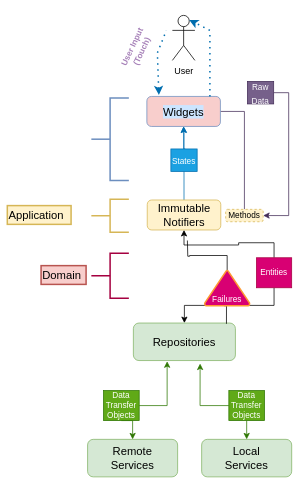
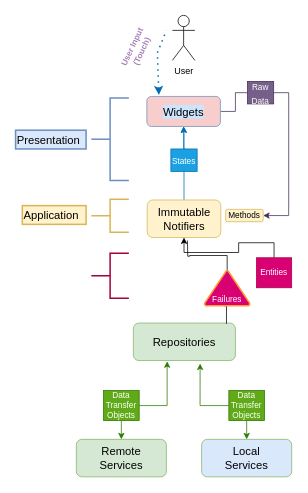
- <mxCell id="19" value="" style="endArrow=classic;dashed=1;html=1;dashPattern=1 3;strokeWidth=2;rounded=0;fontSize=11;fontColor=#A680B8;entryX=0.75;entryY=0.1;entryDx=0;entryDy=0;entryPerimeter=0;endFill=1;fillColor=#1ba1e2;strokeColor=#006EAF;exitX=0.857;exitY=0;exitDx=0;exitDy=0;exitPerimeter=0;" edge="1" parent="1" source="9" target="2"><mxGeometry width="50" height="50" relative="1" as="geometry"><mxPoint x="269" y="128" as="sourcePoint" /><mxPoint x="319" y="78" as="targetPoint" /><Array as="points"><mxPoint x="279" y="40" /></Array></mxGeometry></mxCell>
+ <mxCell id="4" value="&lt;font color=&quot;#000000&quot; style=&quot;font-size: 15px;&quot;&gt;Presentation&lt;/font&gt;" style="whiteSpace=wrap;html=1;align=left;fillColor=#dae8fc;strokeColor=#6c8ebf;strokeWidth=2;" vertex="1" parent="1"><mxGeometry x="20" y="173" width="94" height="25" as="geometry" /></mxCell>
- <mxCell id="8" style="edgeStyle=orthogonalEdgeStyle;rounded=0;orthogonalLoop=1;jettySize=auto;html=1;exitX=1;exitY=0.5;exitDx=0;exitDy=0;fontSize=15;fontColor=#000000;endArrow=none;endFill=0;fillColor=#76608a;strokeColor=#432D57;" edge="1" parent="1" source="9" target="16"><mxGeometry relative="1" as="geometry" /></mxCell>
+ <mxCell id="8" style="edgeStyle=orthogonalEdgeStyle;rounded=0;orthogonalLoop=1;jettySize=auto;html=1;exitX=1;exitY=0.5;exitDx=0;exitDy=0;entryX=0;entryY=0.5;entryDx=0;entryDy=0;fontSize=15;fontColor=#000000;endArrow=none;endFill=0;fillColor=#76608a;strokeColor=#432D57;" edge="1" parent="1" source="9" target="15"><mxGeometry relative="1" as="geometry" /></mxCell>
- <mxCell id="13" value="&lt;font color=&quot;#000000&quot; style=&quot;font-size: 15px;&quot;&gt;Application&lt;/font&gt;" style="whiteSpace=wrap;html=1;align=left;fillColor=#fff2cc;strokeColor=#d6b656;strokeWidth=2;" vertex="1" parent="1"><mxGeometry x="9" y="273.5" width="85" height="25" as="geometry" /></mxCell>
+ <mxCell id="13" value="&lt;font color=&quot;#000000&quot; style=&quot;font-size: 15px;&quot;&gt;Application&lt;/font&gt;" style="whiteSpace=wrap;html=1;align=left;fillColor=#fff2cc;strokeColor=#d6b656;strokeWidth=2;" vertex="1" parent="1"><mxGeometry x="29" y="273.5" width="85" height="25" as="geometry" /></mxCell>
- <mxCell id="11" value="&lt;font style=&quot;font-size: 15px;&quot;&gt;Immutable&lt;br&gt;Notifiers&lt;br&gt;&lt;/font&gt;" style="rounded=1;whiteSpace=wrap;html=1;labelBackgroundColor=none;fontSize=11;fillColor=#fff2cc;strokeColor=#d6b656;" vertex="1" parent="1"><mxGeometry x="195.5" y="266" width="98" height="40" as="geometry" /></mxCell>
+ <mxCell id="11" value="&lt;font style=&quot;font-size: 15px;&quot;&gt;Immutable&lt;br&gt;Notifiers&lt;br&gt;&lt;/font&gt;" style="rounded=1;whiteSpace=wrap;html=1;labelBackgroundColor=none;fontSize=11;fillColor=#fff2cc;strokeColor=#d6b656;" vertex="1" parent="1"><mxGeometry x="195.5" y="266" width="98" height="50" as="geometry" /></mxCell>
- <mxCell id="16" value="Methods" style="whiteSpace=wrap;html=1;fontSize=11;fillColor=#fff2cc;strokeColor=#d6b656;rounded=1;labelBackgroundColor=none;dashed=1;" vertex="1" parent="1"><mxGeometry x="300" y="278.5" width="50" height="16.5" as="geometry" /></mxCell>
+ <mxCell id="16" value="Methods" style="whiteSpace=wrap;html=1;fontSize=11;fillColor=#fff2cc;strokeColor=#d6b656;rounded=1;labelBackgroundColor=none;" vertex="1" parent="1"><mxGeometry x="300" y="278.5" width="50" height="16.5" as="geometry" /></mxCell>
- <mxCell id="24" value="&lt;font color=&quot;#000000&quot; style=&quot;font-size: 15px;&quot;&gt;Domain&lt;/font&gt;" style="whiteSpace=wrap;html=1;align=left;fillColor=#f8cecc;strokeColor=#b85450;strokeWidth=2;" vertex="1" parent="1"><mxGeometry x="54" y="353.5" width="60" height="25" as="geometry" /></mxCell>
- <mxCell id="21" style="edgeStyle=orthogonalEdgeStyle;rounded=0;orthogonalLoop=1;jettySize=auto;html=1;exitX=0.5;exitY=1;exitDx=0;exitDy=0;entryX=0.5;entryY=0;entryDx=0;entryDy=0;fontSize=11;fontColor=#A680B8;startArrow=none;startFill=0;endArrow=classic;endFill=1;" edge="1" parent="1" source="22" target="25"><mxGeometry relative="1" as="geometry" /></mxCell>
- <mxCell id="29" value="&lt;font style=&quot;font-size: 15px;&quot;&gt;Remote&lt;br&gt;Services&lt;br&gt;&lt;/font&gt;" style="rounded=1;whiteSpace=wrap;html=1;labelBackgroundColor=none;fontSize=11;fillColor=#d5e8d4;strokeColor=#82b366;" vertex="1" parent="1"><mxGeometry x="116" y="585" width="120" height="50" as="geometry" /></mxCell>
+ <mxCell id="29" value="&lt;font style=&quot;font-size: 15px;&quot;&gt;Remote&lt;br&gt;Services&lt;br&gt;&lt;/font&gt;" style="rounded=1;whiteSpace=wrap;html=1;labelBackgroundColor=none;fontSize=11;fillColor=#d5e8d4;strokeColor=#82b366;" vertex="1" parent="1"><mxGeometry x="101" y="585" width="120" height="50" as="geometry" /></mxCell>
- <mxCell id="30" value="&lt;font style=&quot;font-size: 15px;&quot;&gt;Local&lt;br&gt;Services&lt;br&gt;&lt;/font&gt;" style="rounded=1;whiteSpace=wrap;html=1;labelBackgroundColor=none;fontSize=11;fillColor=#d5e8d4;strokeColor=#82b366;" vertex="1" parent="1"><mxGeometry x="268" y="585" width="120" height="50" as="geometry" /></mxCell>
+ <mxCell id="30" value="&lt;font style=&quot;font-size: 15px;&quot;&gt;Local&lt;br&gt;Services&lt;br&gt;&lt;/font&gt;" style="rounded=1;whiteSpace=wrap;html=1;labelBackgroundColor=none;fontSize=11;fillColor=#dae8fc;strokeColor=#82b366;" vertex="1" parent="1"><mxGeometry x="268" y="585" width="120" height="50" as="geometry" /></mxCell>
